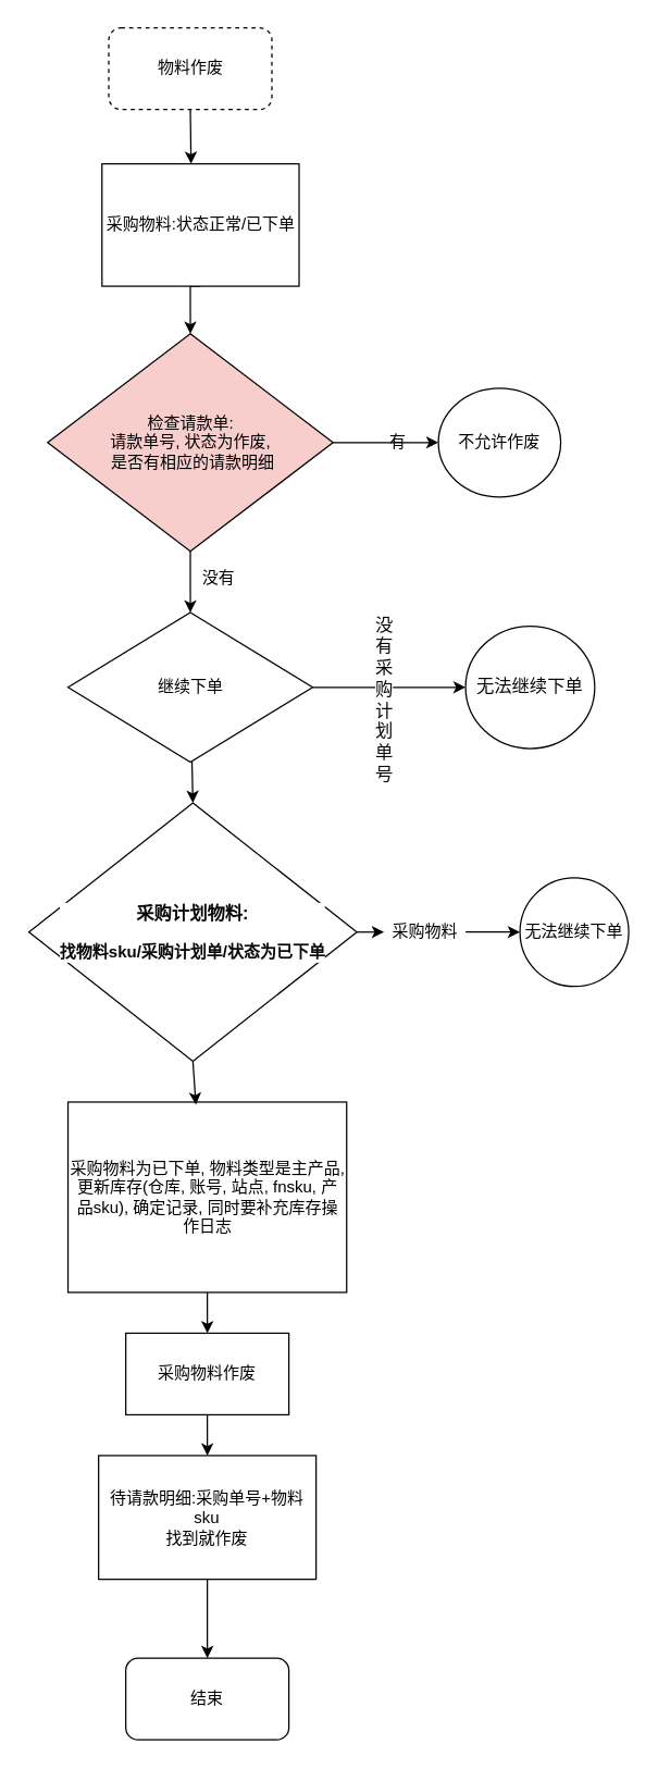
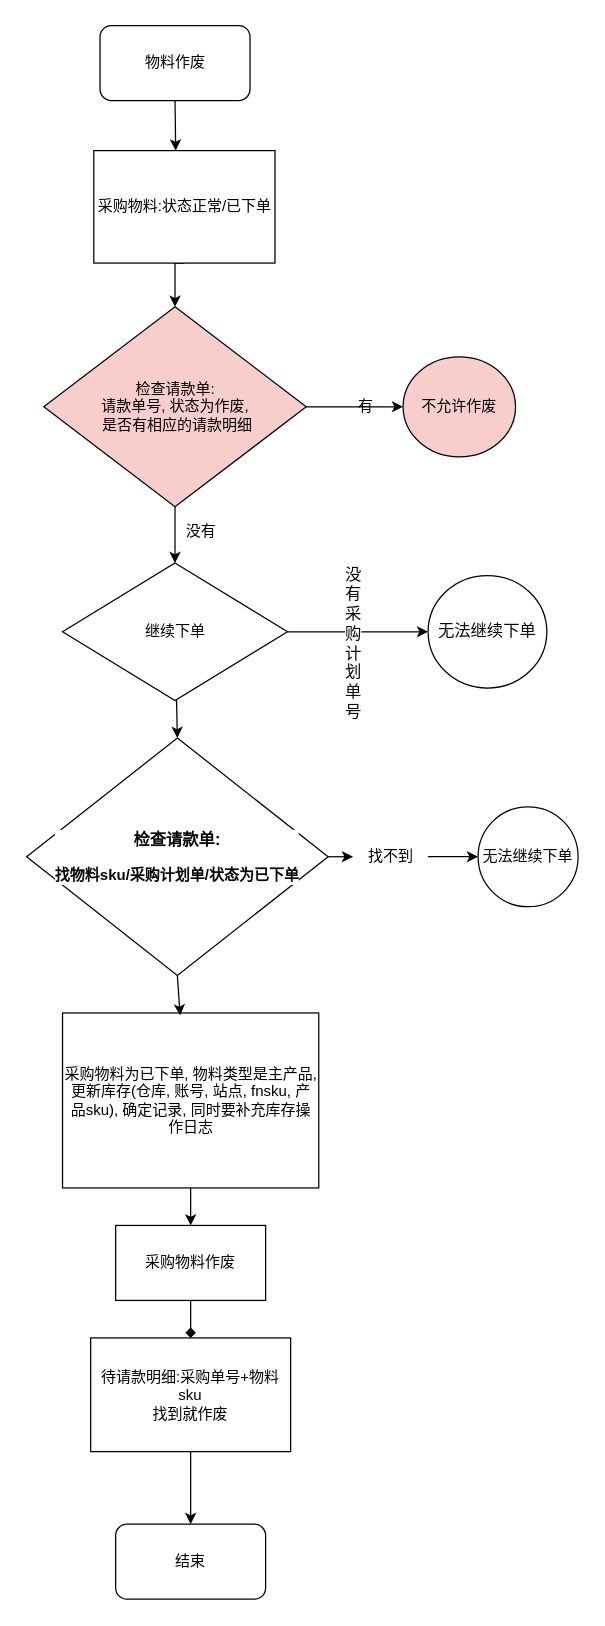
- <mxCell id="27" value="物料作废" style="rounded=1;whiteSpace=wrap;html=1;strokeColor=default;align=center;verticalAlign=middle;fontFamily=Helvetica;fontSize=12;fontColor=default;fillColor=default;dashed=1;" vertex="1" parent="1"><mxGeometry x="79.5" y="20" width="120" height="60" as="geometry" /></mxCell>
+ <mxCell id="27" value="物料作废" style="rounded=1;whiteSpace=wrap;html=1;strokeColor=default;align=center;verticalAlign=middle;fontFamily=Helvetica;fontSize=12;fontColor=default;fillColor=default;" vertex="1" parent="1"><mxGeometry x="79.5" y="20" width="120" height="60" as="geometry" /></mxCell>
- <mxCell id="7" value="不允许作废" style="ellipse;whiteSpace=wrap;html=1;" vertex="1" parent="1"><mxGeometry x="322" y="285" width="90" height="80" as="geometry" /></mxCell>
+ <mxCell id="7" value="不允许作废" style="ellipse;whiteSpace=wrap;html=1;fillColor=#f8cecc;" vertex="1" parent="1"><mxGeometry x="322" y="285" width="90" height="80" as="geometry" /></mxCell>
- <mxCell id="15" value="&lt;div style=&quot;background-color: rgb(255, 255, 255);&quot;&gt;&lt;p style=&quot;font-size: 9.8pt;&quot;&gt;&lt;b style=&quot;&quot;&gt;&lt;font color=&quot;#080808&quot; style=&quot;&quot; face=&quot;Helvetica&quot;&gt;采购计划物料:&lt;br&gt; &lt;/font&gt;&lt;/b&gt;&lt;/p&gt;&lt;p style=&quot;&quot;&gt;&lt;b style=&quot;&quot;&gt;&lt;font color=&quot;#080808&quot; style=&quot;&quot; face=&quot;Helvetica&quot;&gt;找物料sku/采购计划单/状态为已下单&lt;/font&gt;&lt;/b&gt;&lt;/p&gt;&lt;p style=&quot;color: rgb(8, 8, 8);&quot;&gt;&lt;/p&gt;&lt;/div&gt;" style="rhombus;whiteSpace=wrap;html=1;strokeColor=default;align=center;verticalAlign=middle;fontFamily=Helvetica;fontSize=12;fontColor=default;fillColor=default;" vertex="1" parent="1"><mxGeometry x="20.75" y="590" width="241.25" height="190" as="geometry" /></mxCell>
+ <mxCell id="15" value="&lt;div style=&quot;background-color: rgb(255, 255, 255);&quot;&gt;&lt;p style=&quot;font-size: 9.8pt;&quot;&gt;&lt;b style=&quot;&quot;&gt;&lt;font color=&quot;#080808&quot; style=&quot;&quot; face=&quot;Helvetica&quot;&gt;检查请款单:&lt;br&gt; &lt;/font&gt;&lt;/b&gt;&lt;/p&gt;&lt;p style=&quot;&quot;&gt;&lt;b style=&quot;&quot;&gt;&lt;font color=&quot;#080808&quot; style=&quot;&quot; face=&quot;Helvetica&quot;&gt;找物料sku/采购计划单/状态为已下单&lt;/font&gt;&lt;/b&gt;&lt;/p&gt;&lt;p style=&quot;color: rgb(8, 8, 8);&quot;&gt;&lt;/p&gt;&lt;/div&gt;" style="rhombus;whiteSpace=wrap;html=1;strokeColor=default;align=center;verticalAlign=middle;fontFamily=Helvetica;fontSize=12;fontColor=default;fillColor=default;" vertex="1" parent="1"><mxGeometry x="20.75" y="590" width="241.25" height="190" as="geometry" /></mxCell>
- <mxCell id="26" value="采购物料" style="text;html=1;align=center;verticalAlign=middle;resizable=0;points=[];autosize=1;strokeColor=none;fillColor=none;fontFamily=Helvetica;fontSize=12;fontColor=default;" vertex="1" parent="1"><mxGeometry x="282" y="670" width="60" height="30" as="geometry" /></mxCell>
+ <mxCell id="26" value="找不到" style="text;html=1;align=center;verticalAlign=middle;resizable=0;points=[];autosize=1;strokeColor=none;fillColor=none;fontFamily=Helvetica;fontSize=12;fontColor=default;" vertex="1" parent="1"><mxGeometry x="282" y="670" width="60" height="30" as="geometry" /></mxCell>
- <mxCell id="23" style="edgeStyle=none;rounded=0;orthogonalLoop=1;jettySize=auto;html=1;exitX=0.5;exitY=1;exitDx=0;exitDy=0;entryX=0.5;entryY=0;entryDx=0;entryDy=0;fontFamily=Helvetica;fontSize=12;fontColor=default;" edge="1" parent="1" source="24" target="22"><mxGeometry relative="1" as="geometry" /></mxCell>
+ <mxCell id="23" style="edgeStyle=none;rounded=0;orthogonalLoop=1;jettySize=auto;html=1;exitX=0.5;exitY=1;exitDx=0;exitDy=0;entryX=0.5;entryY=0;entryDx=0;entryDy=0;fontFamily=Helvetica;fontSize=12;fontColor=default;endArrow=diamond;" edge="1" parent="1" source="24" target="22"><mxGeometry relative="1" as="geometry" /></mxCell>
